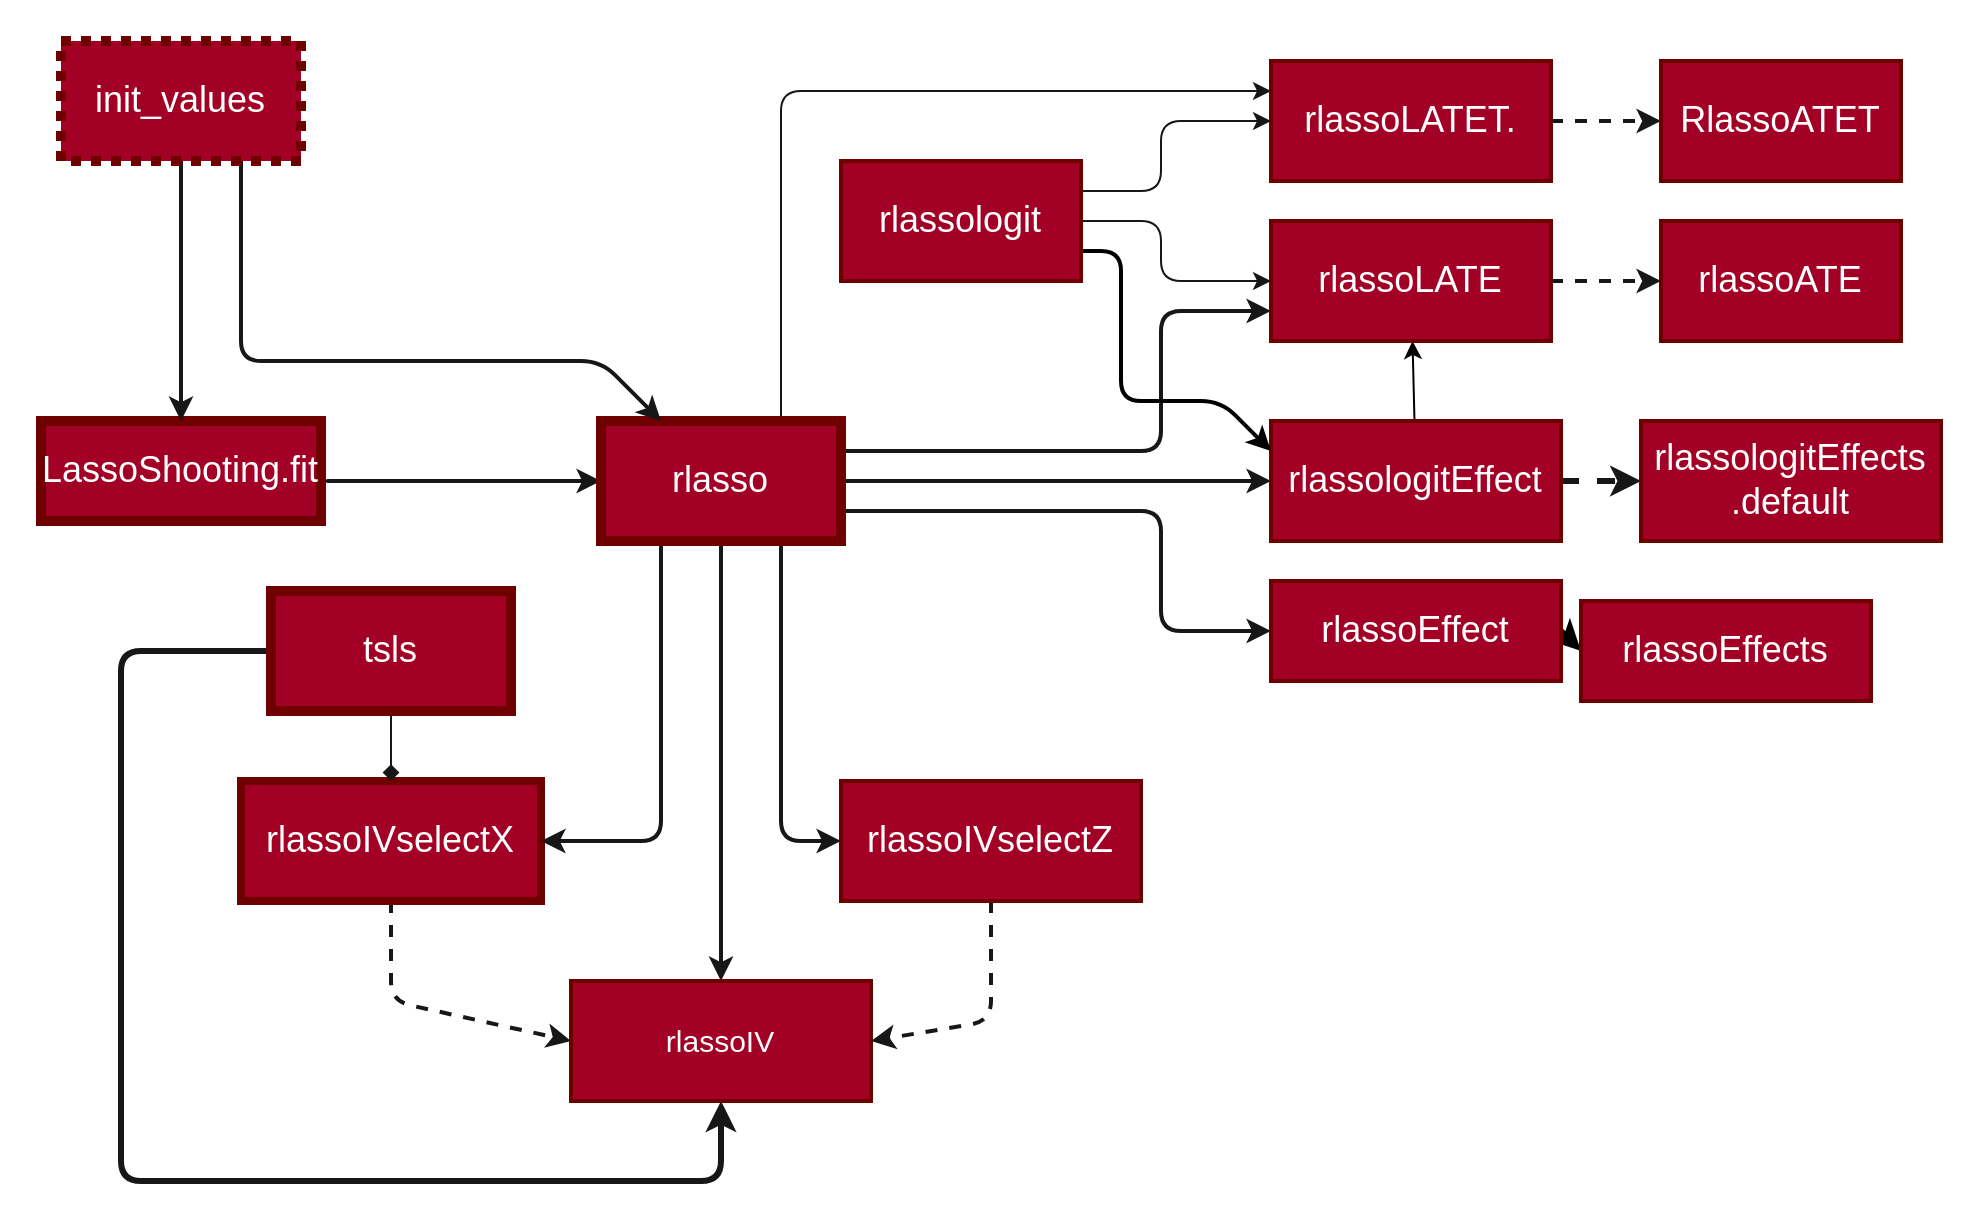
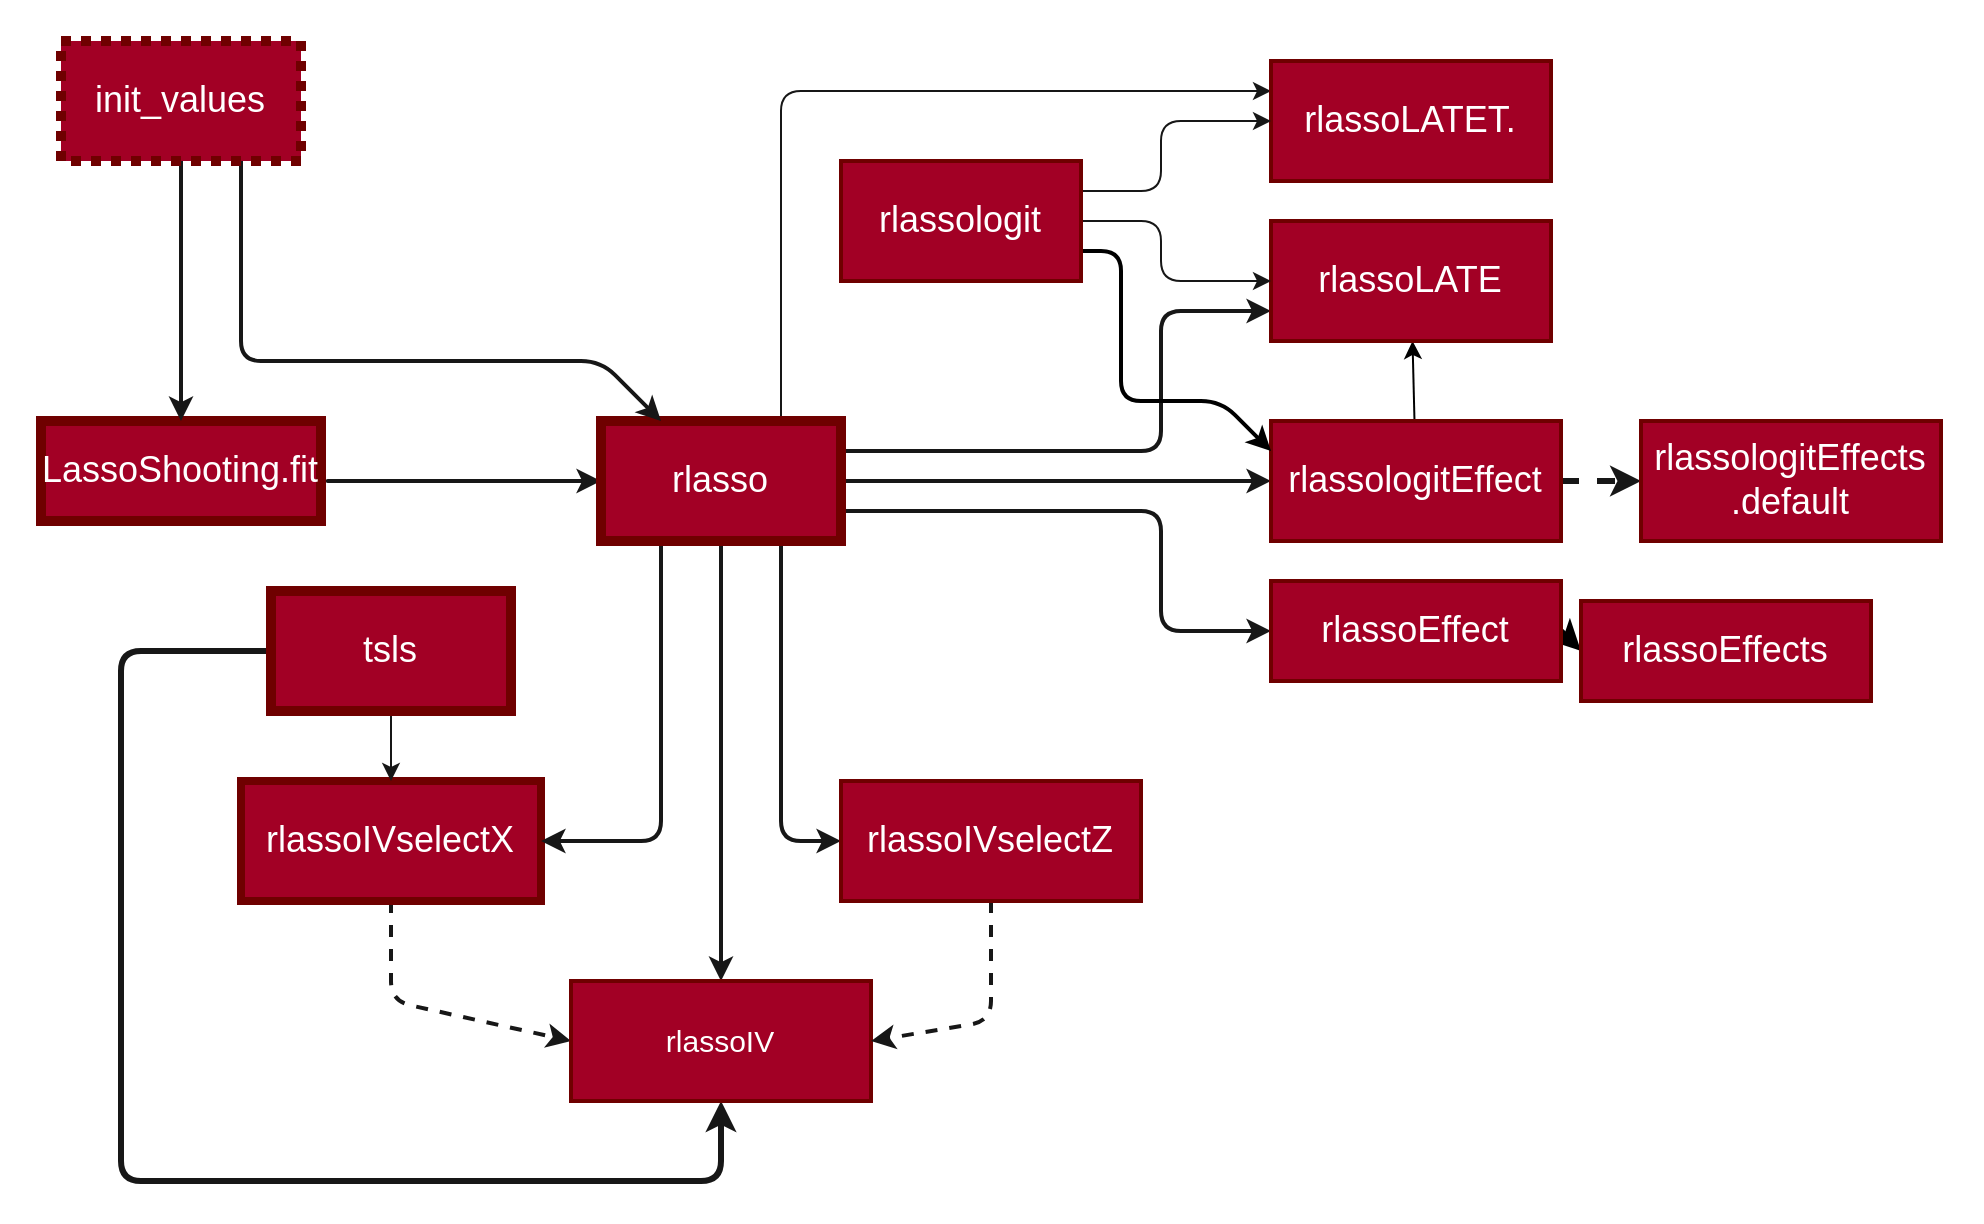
- <mxCell id="24" style="edgeStyle=none;rounded=0;html=1;exitX=1;exitY=0.5;exitDx=0;exitDy=0;entryX=0;entryY=0.5;entryDx=0;entryDy=0;dashed=1;strokeColor=#171717;strokeWidth=2;fontColor=#FFFFFF;fontSize=18;" parent="1" source="25" target="32" edge="1"><mxGeometry relative="1" as="geometry" /></mxCell>
- <mxCell id="32" value="RlassoATET" style="whiteSpace=wrap;html=1;strokeColor=#6F0000;strokeWidth=2;fillColor=#a20025;fontColor=#ffffff;fontSize=18;" parent="1" vertex="1"><mxGeometry x="830" y="30" width="120" height="60" as="geometry" /></mxCell>
- <mxCell id="22" style="edgeStyle=none;rounded=0;html=1;exitX=1;exitY=0.5;exitDx=0;exitDy=0;entryX=0;entryY=0.5;entryDx=0;entryDy=0;dashed=1;strokeColor=#171717;strokeWidth=2;fontColor=#FFFFFF;fontSize=18;" parent="1" source="23" target="21" edge="1"><mxGeometry relative="1" as="geometry" /></mxCell>
- <mxCell id="21" value="rlassoATE" style="whiteSpace=wrap;html=1;fontSize=18;fontColor=#ffffff;strokeColor=#6F0000;strokeWidth=2;fillColor=#a20025;gradientDirection=north;" parent="1" vertex="1"><mxGeometry x="830" y="110" width="120" height="60" as="geometry" /></mxCell>
- <mxCell id="4" style="edgeStyle=none;html=1;exitX=0.5;exitY=1;exitDx=0;exitDy=0;entryX=0.5;entryY=0;entryDx=0;entryDy=0;strokeColor=#171717;fontColor=#191919;fontSize=18;endArrow=diamond;" parent="1" source="34" target="3" edge="1"><mxGeometry relative="1" as="geometry"><Array as="points" /></mxGeometry></mxCell>
+ <mxCell id="4" style="edgeStyle=none;html=1;exitX=0.5;exitY=1;exitDx=0;exitDy=0;entryX=0.5;entryY=0;entryDx=0;entryDy=0;strokeColor=#171717;fontColor=#191919;fontSize=18;" parent="1" source="34" target="3" edge="1"><mxGeometry relative="1" as="geometry"><Array as="points" /></mxGeometry></mxCell>
